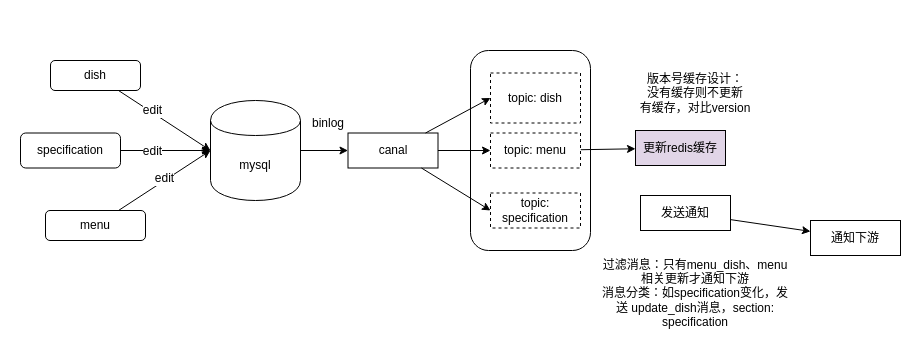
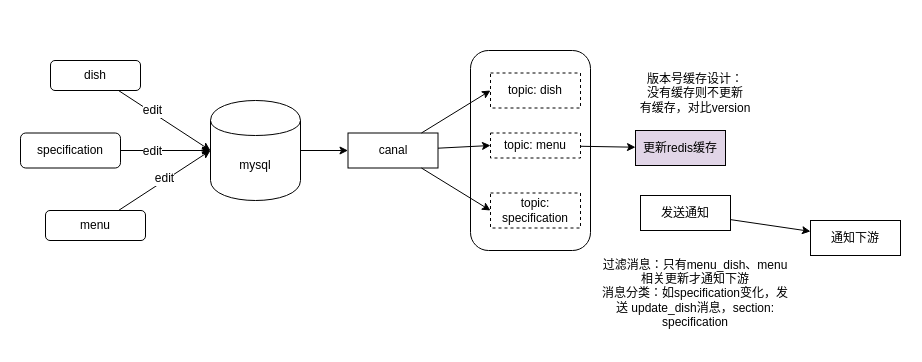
- <mxCell id="22" value="topic: dish" style="rounded=0;whiteSpace=wrap;html=1;dashed=1;" parent="3" vertex="1"><mxGeometry x="470" y="52.5" width="90" height="50" as="geometry" /></mxCell>
+ <mxCell id="22" value="topic: dish" style="rounded=0;whiteSpace=wrap;html=1;dashed=1;" parent="3" vertex="1"><mxGeometry x="470" y="52.5" width="90" height="35" as="geometry" /></mxCell>
- <mxCell id="17" value="binlog" style="text;html=1;strokeColor=none;fillColor=none;align=center;verticalAlign=middle;whiteSpace=wrap;rounded=0;" parent="3" vertex="1"><mxGeometry x="287.5" y="92.5" width="40" height="20" as="geometry" /></mxCell>
- <mxCell id="25" value="topic: menu" style="rounded=0;whiteSpace=wrap;html=1;dashed=1;" parent="3" vertex="1"><mxGeometry x="470" y="112.5" width="90" height="35" as="geometry" /></mxCell>
+ <mxCell id="25" value="topic: menu" style="rounded=0;whiteSpace=wrap;html=1;dashed=1;" parent="3" vertex="1"><mxGeometry x="470" y="112.5" width="90" height="25" as="geometry" /></mxCell>
